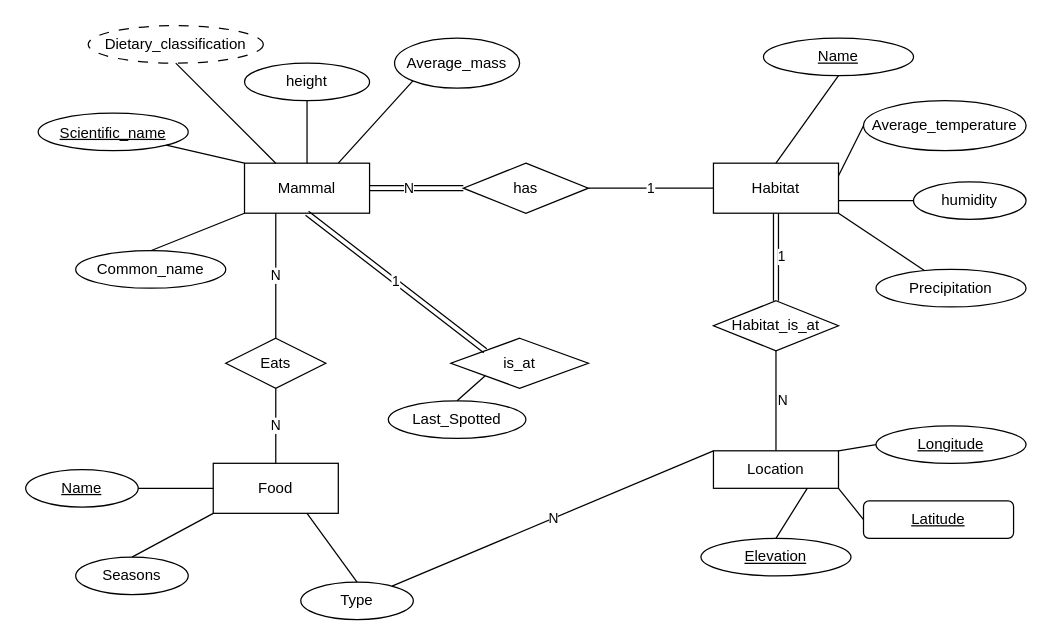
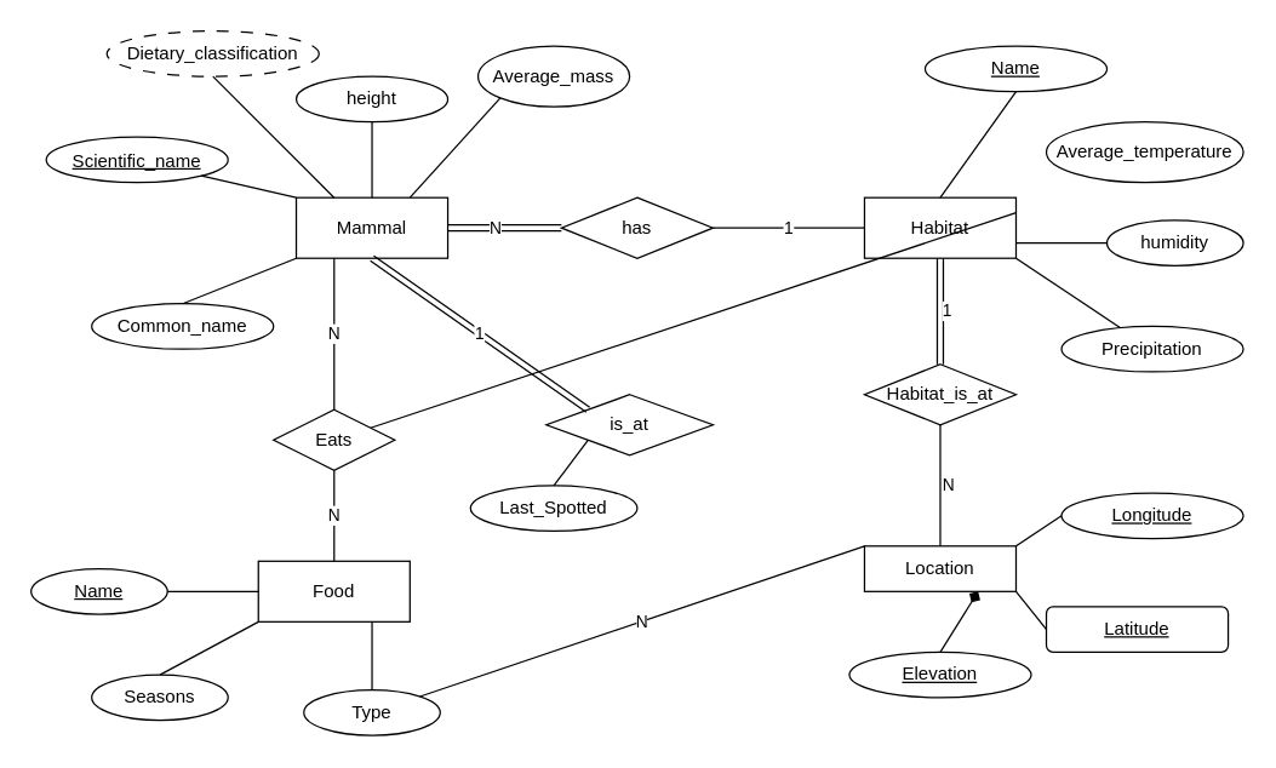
- <mxCell id="29" value="" style="endArrow=none;html=1;rounded=0;exitX=1;exitY=0.25;exitDx=0;exitDy=0;entryX=0;entryY=0.5;entryDx=0;entryDy=0;" parent="1" source="3" target="16" edge="1"><mxGeometry width="50" height="50" relative="1" as="geometry"><mxPoint x="500" y="190" as="sourcePoint" /><mxPoint x="550" y="140" as="targetPoint" /></mxGeometry></mxCell>
+ <mxCell id="29" value="" style="endArrow=none;html=1;rounded=0;exitX=1;exitY=0.25;exitDx=0;exitDy=0;" parent="1" source="3" target="46" edge="1"><mxGeometry width="50" height="50" relative="1" as="geometry"><mxPoint x="500" y="190" as="sourcePoint" /><mxPoint x="550" y="140" as="targetPoint" /></mxGeometry></mxCell>
- <mxCell id="43" value="is_at" style="rhombus;whiteSpace=wrap;html=1;" parent="1" vertex="1"><mxGeometry x="360" y="270" width="110" height="40" as="geometry" /></mxCell>
+ <mxCell id="43" value="is_at" style="rhombus;whiteSpace=wrap;html=1;" parent="1" vertex="1"><mxGeometry x="360" y="260" width="110" height="40" as="geometry" /></mxCell>
- <mxCell id="21" value="&lt;u&gt;Longitude&lt;/u&gt;" style="ellipse;whiteSpace=wrap;html=1;" parent="1" vertex="1"><mxGeometry x="700" y="340" width="120" height="30" as="geometry" /></mxCell>
+ <mxCell id="21" value="&lt;u&gt;Longitude&lt;/u&gt;" style="ellipse;whiteSpace=wrap;html=1;" parent="1" vertex="1"><mxGeometry x="700" y="325" width="120" height="30" as="geometry" /></mxCell>
- <mxCell id="26" value="" style="endArrow=none;html=1;rounded=0;entryX=0.75;entryY=1;entryDx=0;entryDy=0;exitX=0.5;exitY=0;exitDx=0;exitDy=0;" parent="1" source="23" target="20" edge="1"><mxGeometry width="50" height="50" relative="1" as="geometry"><mxPoint x="470" y="460" as="sourcePoint" /><mxPoint x="520" y="410" as="targetPoint" /></mxGeometry></mxCell>
+ <mxCell id="26" value="" style="endArrow=diamond;html=1;rounded=0;entryX=0.75;entryY=1;entryDx=0;entryDy=0;exitX=0.5;exitY=0;exitDx=0;exitDy=0;" parent="1" source="23" target="20" edge="1"><mxGeometry width="50" height="50" relative="1" as="geometry"><mxPoint x="470" y="460" as="sourcePoint" /><mxPoint x="520" y="410" as="targetPoint" /></mxGeometry></mxCell>
- <mxCell id="33" value="Type" style="ellipse;whiteSpace=wrap;html=1;" parent="1" vertex="1"><mxGeometry x="240" y="465" width="90" height="30" as="geometry" /></mxCell>
+ <mxCell id="33" value="Type" style="ellipse;whiteSpace=wrap;html=1;" parent="1" vertex="1"><mxGeometry x="200" y="455" width="90" height="30" as="geometry" /></mxCell>
